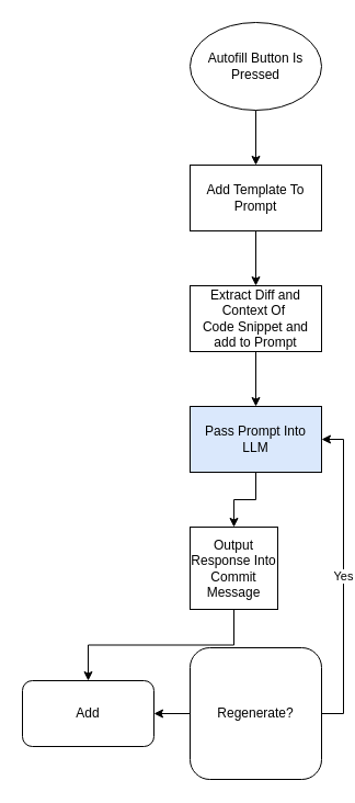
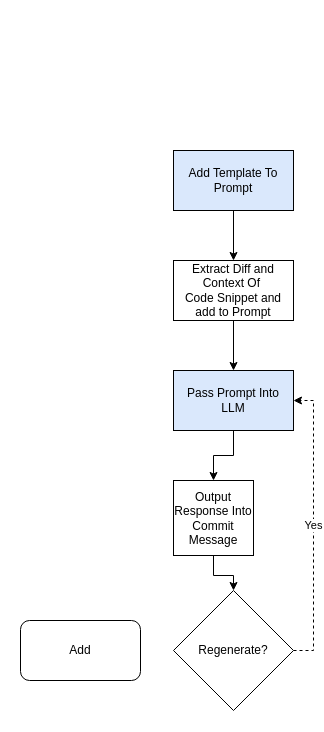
- <mxCell id="3" value="Autofill Button Is Pressed" style="ellipse;whiteSpace=wrap;html=1;" vertex="1" parent="1"><mxGeometry x="173" y="20" width="120" height="80" as="geometry" /></mxCell>
- <mxCell id="2" style="edgeStyle=orthogonalEdgeStyle;rounded=0;orthogonalLoop=1;jettySize=auto;html=1;exitX=0.5;exitY=1;exitDx=0;exitDy=0;entryX=0.5;entryY=0;entryDx=0;entryDy=0;" edge="1" parent="1" source="3" target="9"><mxGeometry relative="1" as="geometry" /></mxCell>
- <mxCell id="9" value="Add Template To Prompt" style="rounded=0;whiteSpace=wrap;html=1;" vertex="1" parent="1"><mxGeometry x="173" y="150" width="120" height="60" as="geometry" /></mxCell>
+ <mxCell id="9" value="Add Template To Prompt" style="rounded=0;whiteSpace=wrap;html=1;fillColor=#dae8fc;" vertex="1" parent="1"><mxGeometry x="173" y="150" width="120" height="60" as="geometry" /></mxCell>
- <mxCell id="10" style="edgeStyle=orthogonalEdgeStyle;rounded=0;orthogonalLoop=1;jettySize=auto;html=1;exitX=0.5;exitY=1;exitDx=0;exitDy=0;" edge="1" parent="1" source="11" target="15"><mxGeometry relative="1" as="geometry" /></mxCell>
+ <mxCell id="10" style="edgeStyle=orthogonalEdgeStyle;rounded=0;orthogonalLoop=1;jettySize=auto;html=1;exitX=0.5;exitY=1;exitDx=0;exitDy=0;entryX=0.5;entryY=0;entryDx=0;entryDy=0;" edge="1" parent="1" source="11" target="14"><mxGeometry relative="1" as="geometry" /></mxCell>
- <mxCell id="12" value="Yes" style="edgeStyle=orthogonalEdgeStyle;rounded=0;orthogonalLoop=1;jettySize=auto;html=1;exitX=1;exitY=0.5;exitDx=0;exitDy=0;entryX=1;entryY=0.5;entryDx=0;entryDy=0;" edge="1" parent="1" source="14" target="7"><mxGeometry relative="1" as="geometry"><mxPoint x="370" y="520" as="targetPoint" /></mxGeometry></mxCell>
+ <mxCell id="12" value="Yes" style="edgeStyle=orthogonalEdgeStyle;rounded=0;orthogonalLoop=1;jettySize=auto;html=1;exitX=1;exitY=0.5;exitDx=0;exitDy=0;entryX=1;entryY=0.5;entryDx=0;entryDy=0;dashed=1;" edge="1" parent="1" source="14" target="7"><mxGeometry relative="1" as="geometry"><mxPoint x="370" y="520" as="targetPoint" /></mxGeometry></mxCell>
- <mxCell id="13" style="edgeStyle=orthogonalEdgeStyle;rounded=0;orthogonalLoop=1;jettySize=auto;html=1;exitX=0;exitY=0.5;exitDx=0;exitDy=0;entryX=1;entryY=0.5;entryDx=0;entryDy=0;" edge="1" parent="1" source="14" target="15"><mxGeometry relative="1" as="geometry" /></mxCell>
- <mxCell id="14" value="Regenerate?" style="whiteSpace=wrap;html=1;rounded=1;" vertex="1" parent="1"><mxGeometry x="173" y="590" width="120" height="120" as="geometry" /></mxCell>
+ <mxCell id="14" value="Regenerate?" style="rhombus;whiteSpace=wrap;html=1;" vertex="1" parent="1"><mxGeometry x="173" y="590" width="120" height="120" as="geometry" /></mxCell>
